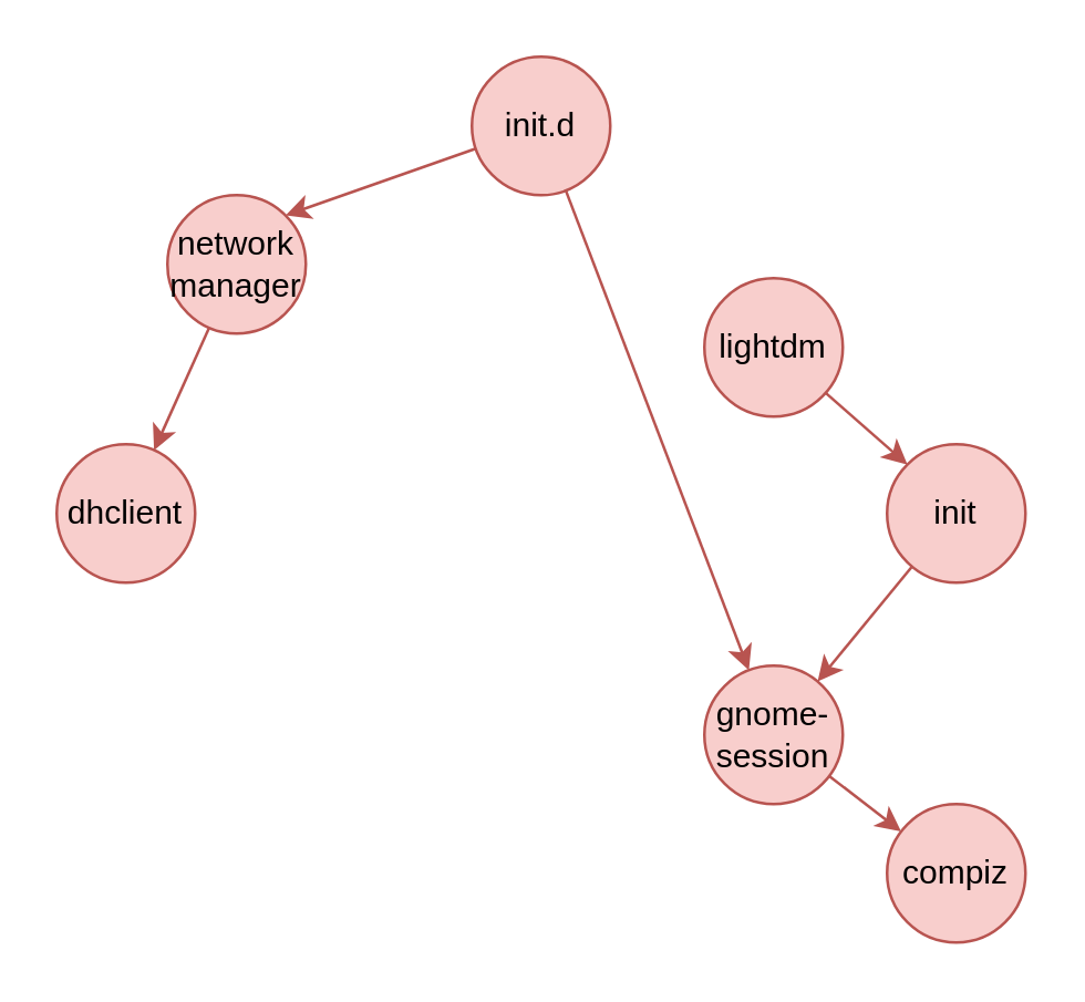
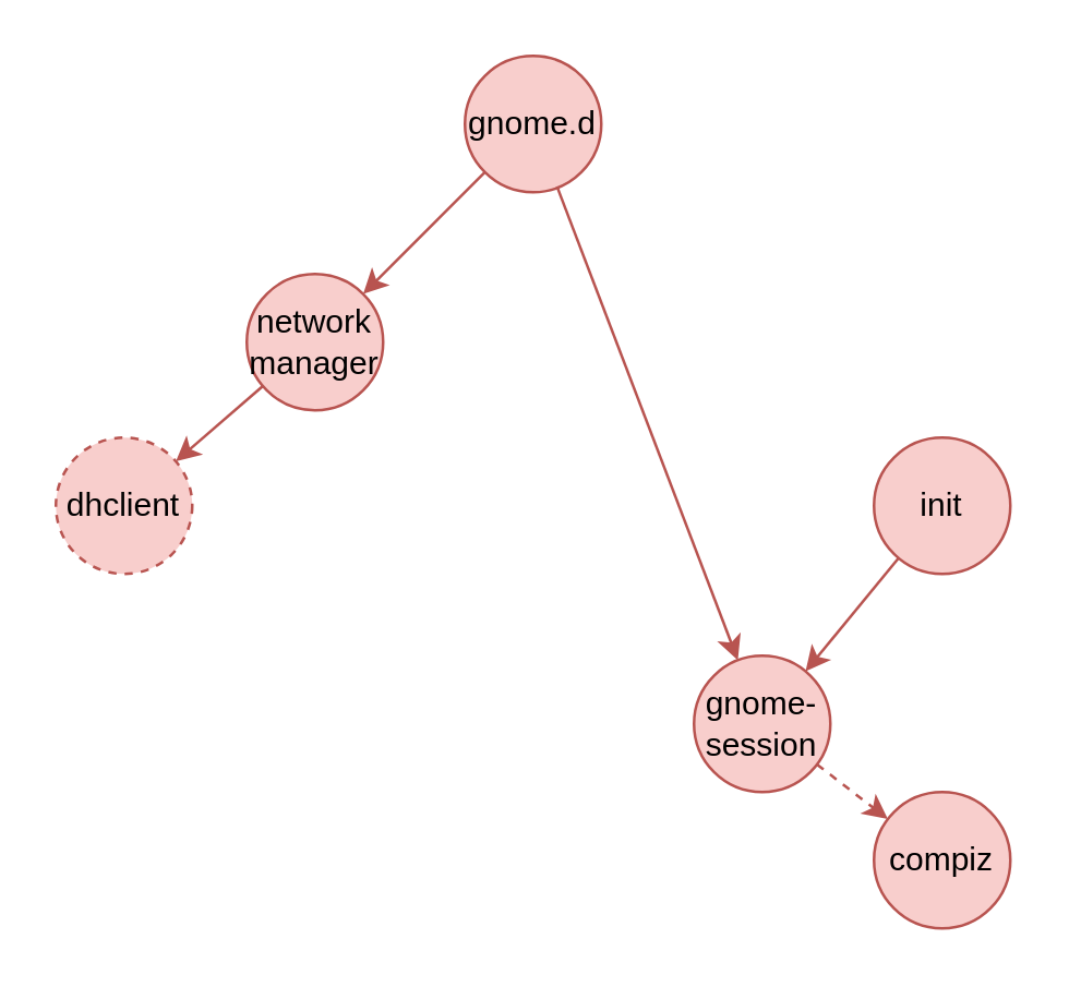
- <mxCell id="4" value="init.d" style="ellipse;whiteSpace=wrap;html=1;aspect=fixed;fillColor=#f8cecc;strokeColor=#b85450;" vertex="1" parent="1"><mxGeometry x="170" y="20" width="50" height="50" as="geometry" /></mxCell>
+ <mxCell id="4" value="gnome.d" style="ellipse;whiteSpace=wrap;html=1;aspect=fixed;fillColor=#f8cecc;strokeColor=#b85450;" vertex="1" parent="1"><mxGeometry x="170" y="20" width="50" height="50" as="geometry" /></mxCell>
- <mxCell id="6" value="network&lt;br&gt;manager" style="ellipse;whiteSpace=wrap;html=1;aspect=fixed;fillColor=#f8cecc;strokeColor=#b85450;" vertex="1" parent="1"><mxGeometry x="60" y="70" width="50" height="50" as="geometry" /></mxCell>
+ <mxCell id="6" value="network&lt;br&gt;manager" style="ellipse;whiteSpace=wrap;html=1;aspect=fixed;fillColor=#f8cecc;strokeColor=#b85450;" vertex="1" parent="1"><mxGeometry x="90" y="100" width="50" height="50" as="geometry" /></mxCell>
- <mxCell id="8" value="lightdm" style="ellipse;whiteSpace=wrap;html=1;aspect=fixed;fillColor=#f8cecc;strokeColor=#b85450;" vertex="1" parent="1"><mxGeometry x="254" y="100" width="50" height="50" as="geometry" /></mxCell>
- <mxCell id="7" style="edgeStyle=none;rounded=0;orthogonalLoop=1;jettySize=auto;html=1;entryX=0;entryY=0;entryDx=0;entryDy=0;fillColor=#f8cecc;strokeColor=#b85450;" edge="1" parent="1" source="8" target="11"><mxGeometry relative="1" as="geometry" /></mxCell>
- <mxCell id="9" value="dhclient" style="ellipse;whiteSpace=wrap;html=1;aspect=fixed;fillColor=#f8cecc;strokeColor=#b85450;" vertex="1" parent="1"><mxGeometry x="20" y="160" width="50" height="50" as="geometry" /></mxCell>
+ <mxCell id="9" value="dhclient" style="ellipse;whiteSpace=wrap;html=1;aspect=fixed;fillColor=#f8cecc;strokeColor=#b85450;dashed=1;" vertex="1" parent="1"><mxGeometry x="20" y="160" width="50" height="50" as="geometry" /></mxCell>
- <mxCell id="12" style="edgeStyle=none;rounded=0;orthogonalLoop=1;jettySize=auto;html=1;fillColor=#f8cecc;strokeColor=#b85450;" edge="1" parent="1" source="13" target="14"><mxGeometry relative="1" as="geometry" /></mxCell>
+ <mxCell id="12" style="edgeStyle=none;rounded=0;orthogonalLoop=1;jettySize=auto;html=1;fillColor=#f8cecc;strokeColor=#b85450;dashed=1;" edge="1" parent="1" source="13" target="14"><mxGeometry relative="1" as="geometry" /></mxCell>
